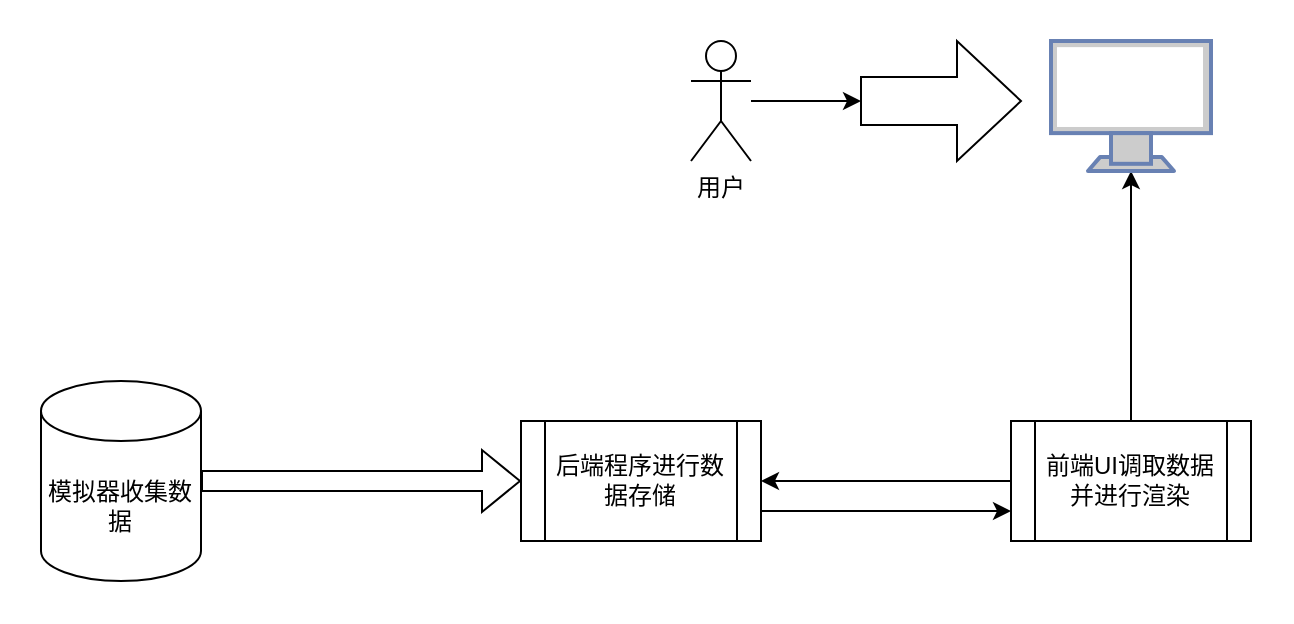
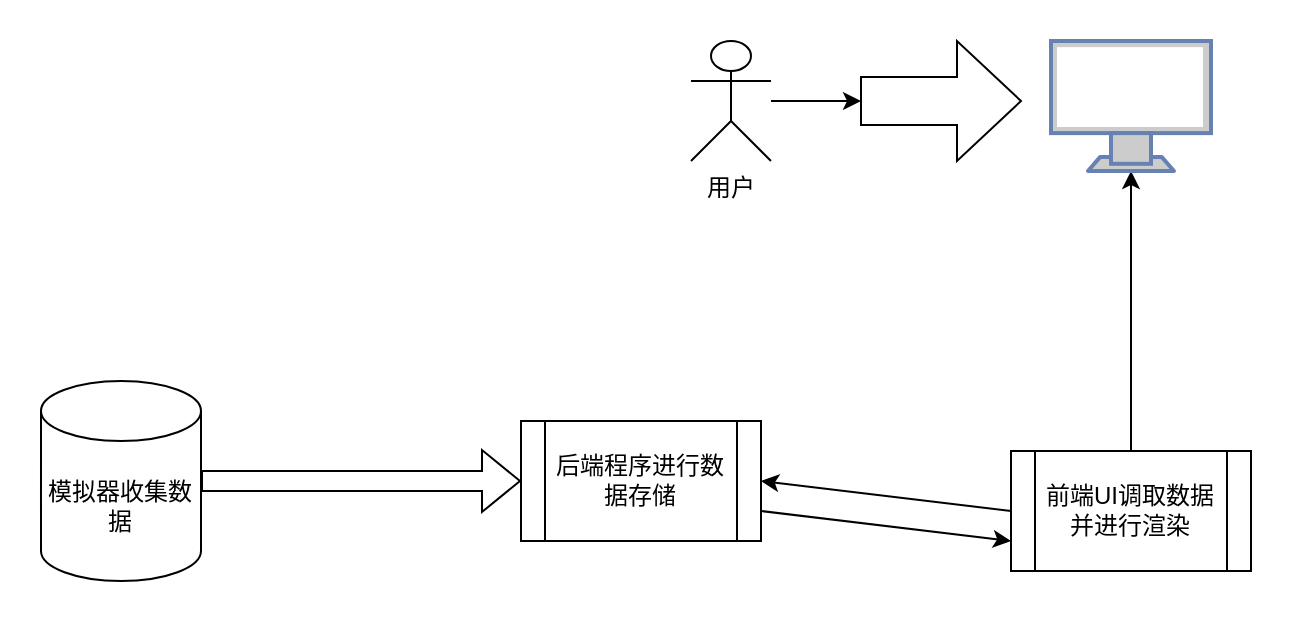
- <mxCell id="9" value="用户" style="shape=umlActor;verticalLabelPosition=bottom;verticalAlign=top;html=1;outlineConnect=0;" vertex="1" parent="1"><mxGeometry x="345" y="20" width="30" height="60" as="geometry" /></mxCell>
+ <mxCell id="9" value="用户" style="shape=umlActor;verticalLabelPosition=bottom;verticalAlign=top;html=1;outlineConnect=0;" vertex="1" parent="1"><mxGeometry x="345" y="20" width="40" height="60" as="geometry" /></mxCell>
- <mxCell id="5" value="前端UI调取数据并进行渲染" style="shape=process;whiteSpace=wrap;html=1;backgroundOutline=1;" vertex="1" parent="1"><mxGeometry x="505" y="210" width="120" height="60" as="geometry" /></mxCell>
+ <mxCell id="5" value="前端UI调取数据并进行渲染" style="shape=process;whiteSpace=wrap;html=1;backgroundOutline=1;" vertex="1" parent="1"><mxGeometry x="505" y="225" width="120" height="60" as="geometry" /></mxCell>
